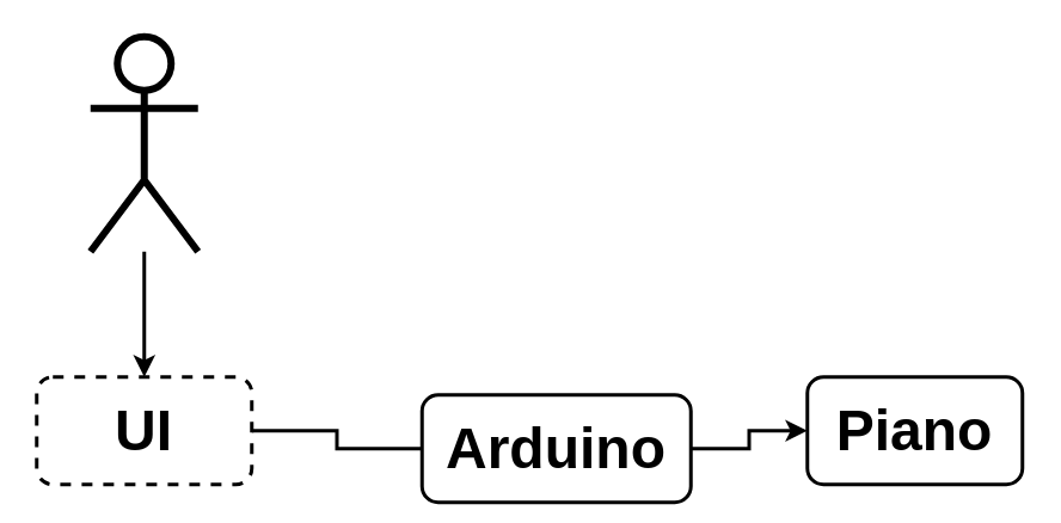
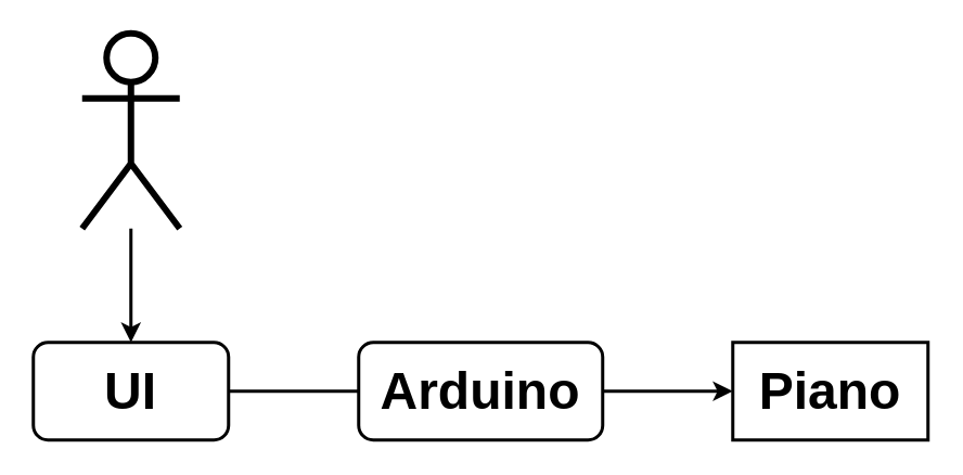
- <mxCell id="3" value="&lt;font size=&quot;1&quot; style=&quot;&quot;&gt;&lt;b style=&quot;font-size: 32px;&quot;&gt;UI&lt;/b&gt;&lt;/font&gt;" style="rounded=1;whiteSpace=wrap;html=1;strokeWidth=2;dashed=1;" vertex="1" parent="1"><mxGeometry x="20" y="210" width="120" height="60" as="geometry" /></mxCell>
+ <mxCell id="3" value="&lt;font size=&quot;1&quot; style=&quot;&quot;&gt;&lt;b style=&quot;font-size: 32px;&quot;&gt;UI&lt;/b&gt;&lt;/font&gt;" style="rounded=1;whiteSpace=wrap;html=1;strokeWidth=2;" vertex="1" parent="1"><mxGeometry x="20" y="210" width="120" height="60" as="geometry" /></mxCell>
- <mxCell id="6" value="&lt;span style=&quot;font-size: 32px;&quot;&gt;&lt;b&gt;Piano&lt;/b&gt;&lt;/span&gt;" style="rounded=1;whiteSpace=wrap;html=1;strokeWidth=2;" vertex="1" parent="1"><mxGeometry x="450" y="210" width="120" height="60" as="geometry" /></mxCell>
+ <mxCell id="6" value="&lt;span style=&quot;font-size: 32px;&quot;&gt;&lt;b&gt;Piano&lt;/b&gt;&lt;/span&gt;" style="whiteSpace=wrap;html=1;strokeWidth=2;rounded=0;" vertex="1" parent="1"><mxGeometry x="450" y="210" width="120" height="60" as="geometry" /></mxCell>
- <mxCell id="5" value="&lt;font size=&quot;1&quot; style=&quot;&quot;&gt;&lt;b style=&quot;font-size: 32px;&quot;&gt;Arduino&lt;/b&gt;&lt;/font&gt;" style="rounded=1;whiteSpace=wrap;html=1;strokeWidth=2;" vertex="1" parent="1"><mxGeometry x="235" y="220" width="150" height="60" as="geometry" /></mxCell>
+ <mxCell id="5" value="&lt;font size=&quot;1&quot; style=&quot;&quot;&gt;&lt;b style=&quot;font-size: 32px;&quot;&gt;Arduino&lt;/b&gt;&lt;/font&gt;" style="rounded=1;whiteSpace=wrap;html=1;strokeWidth=2;" vertex="1" parent="1"><mxGeometry x="220" y="210" width="150" height="60" as="geometry" /></mxCell>
